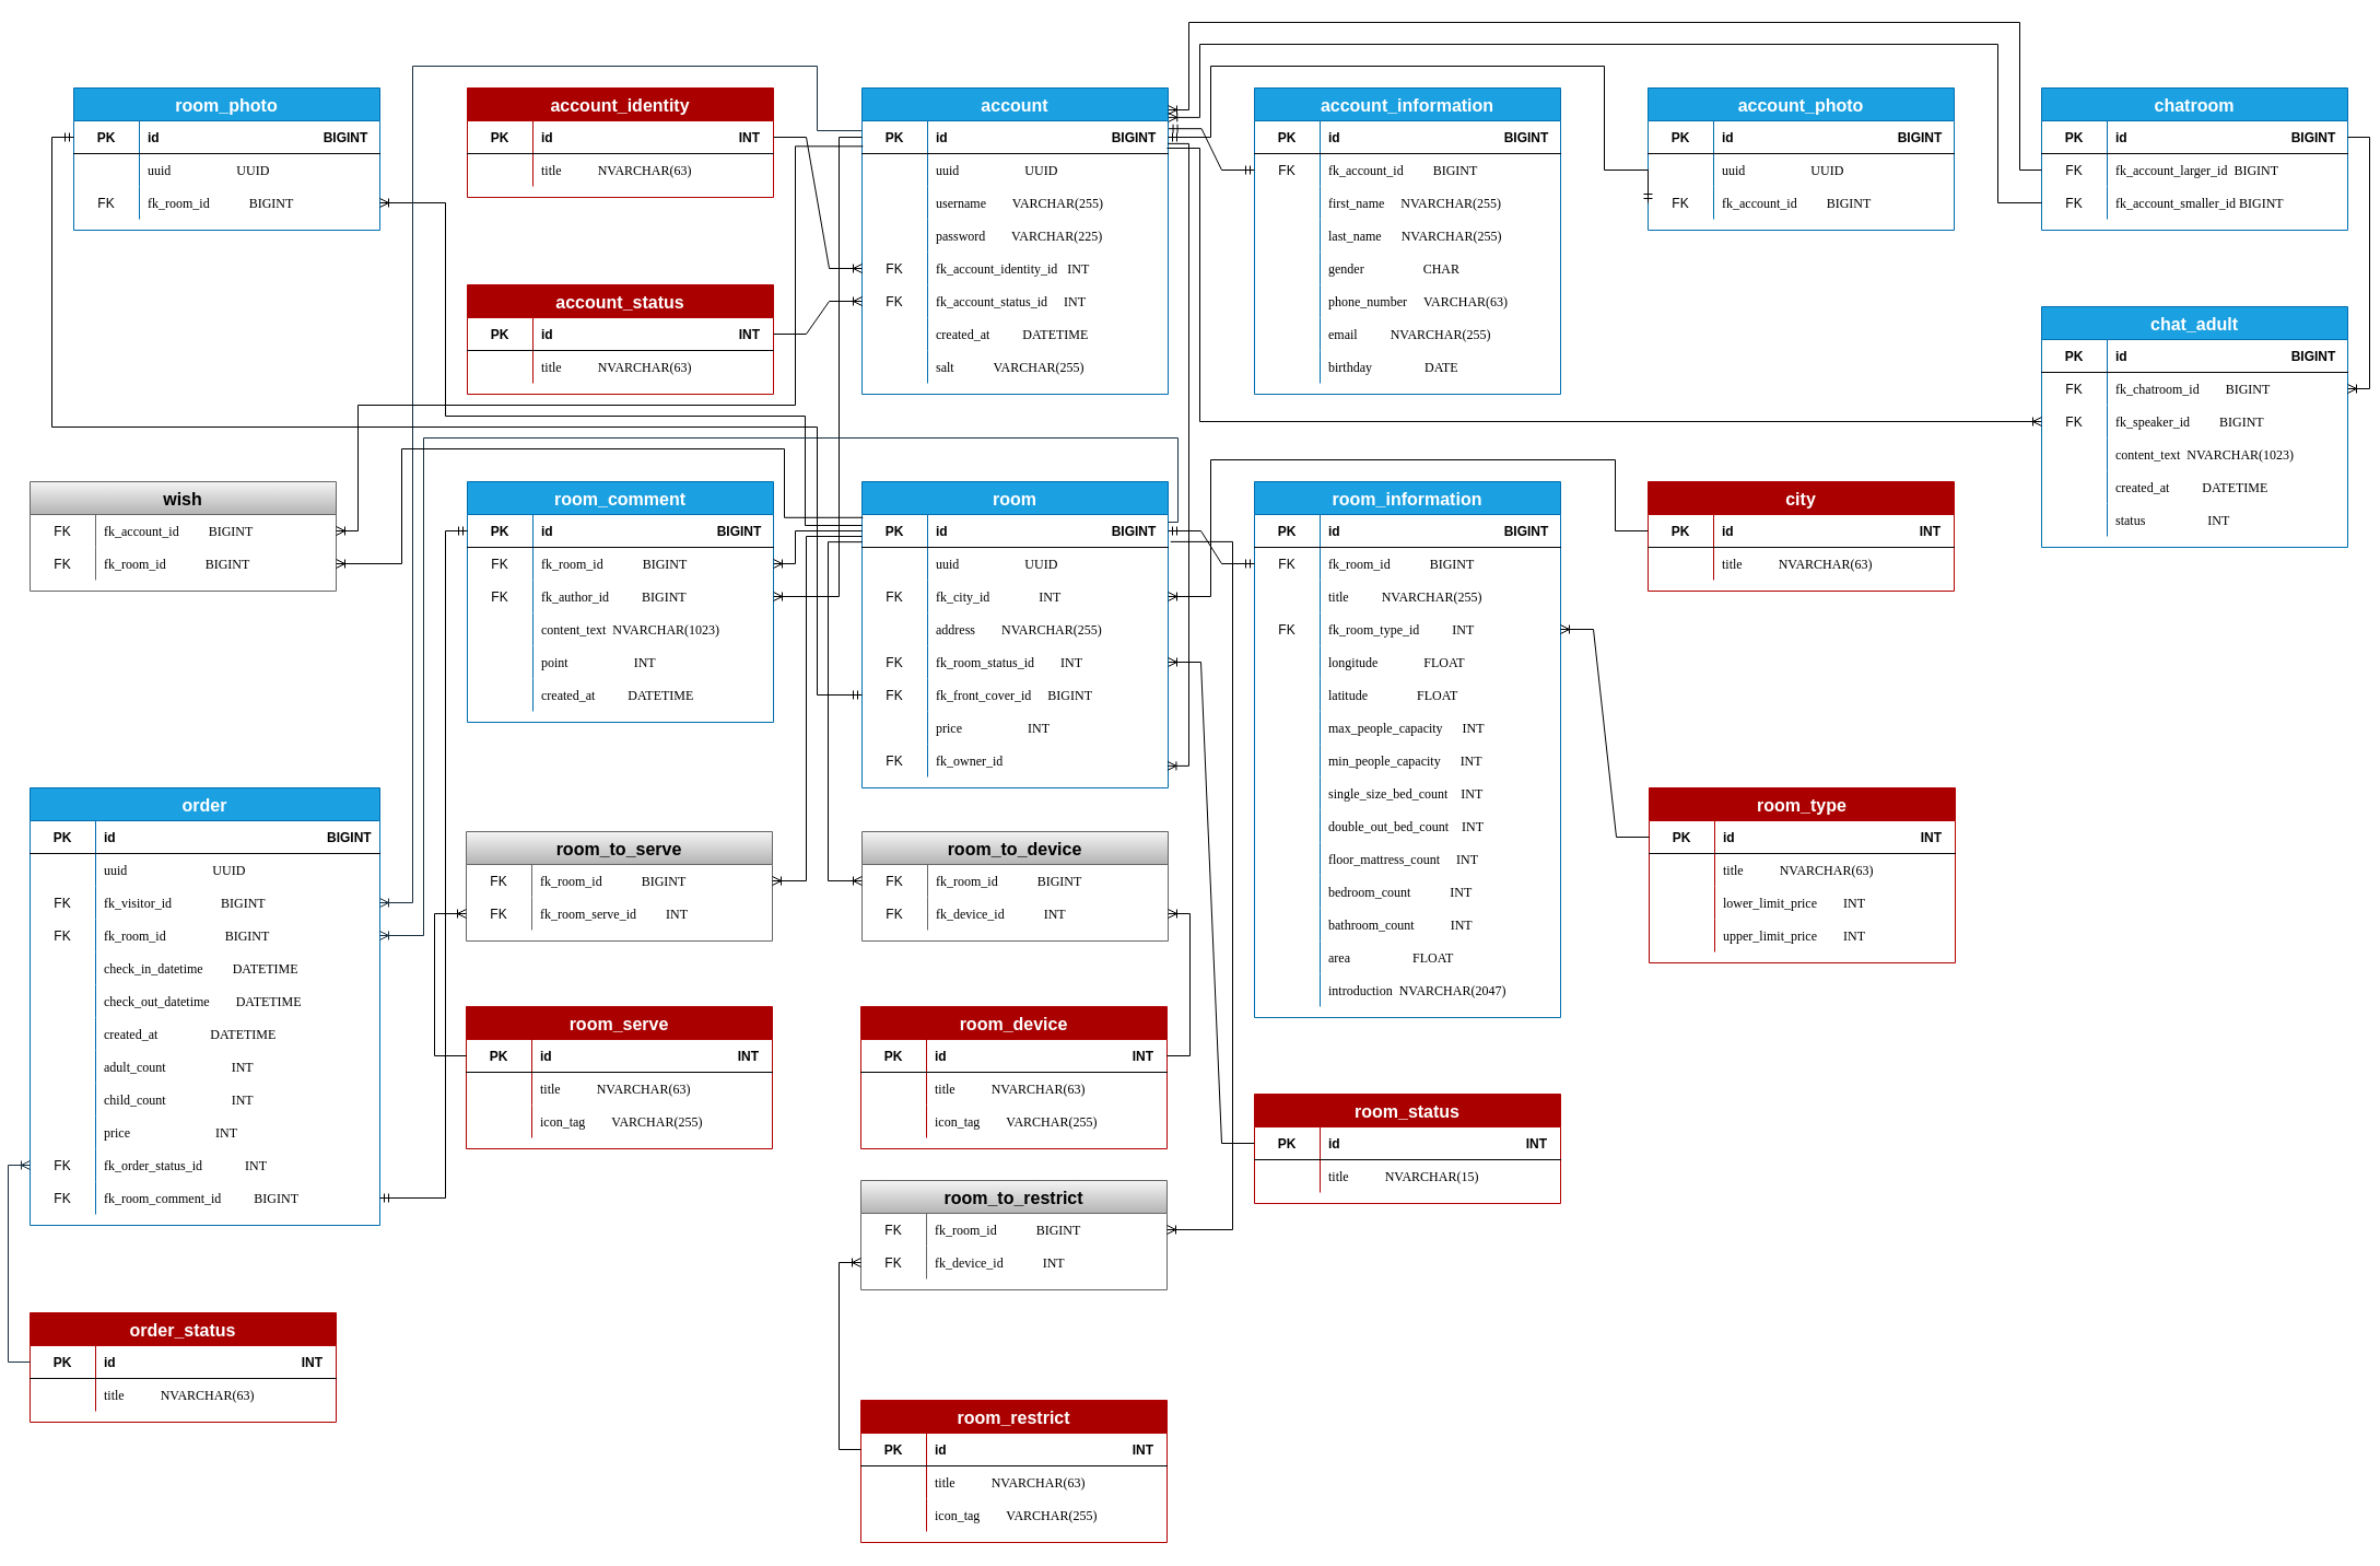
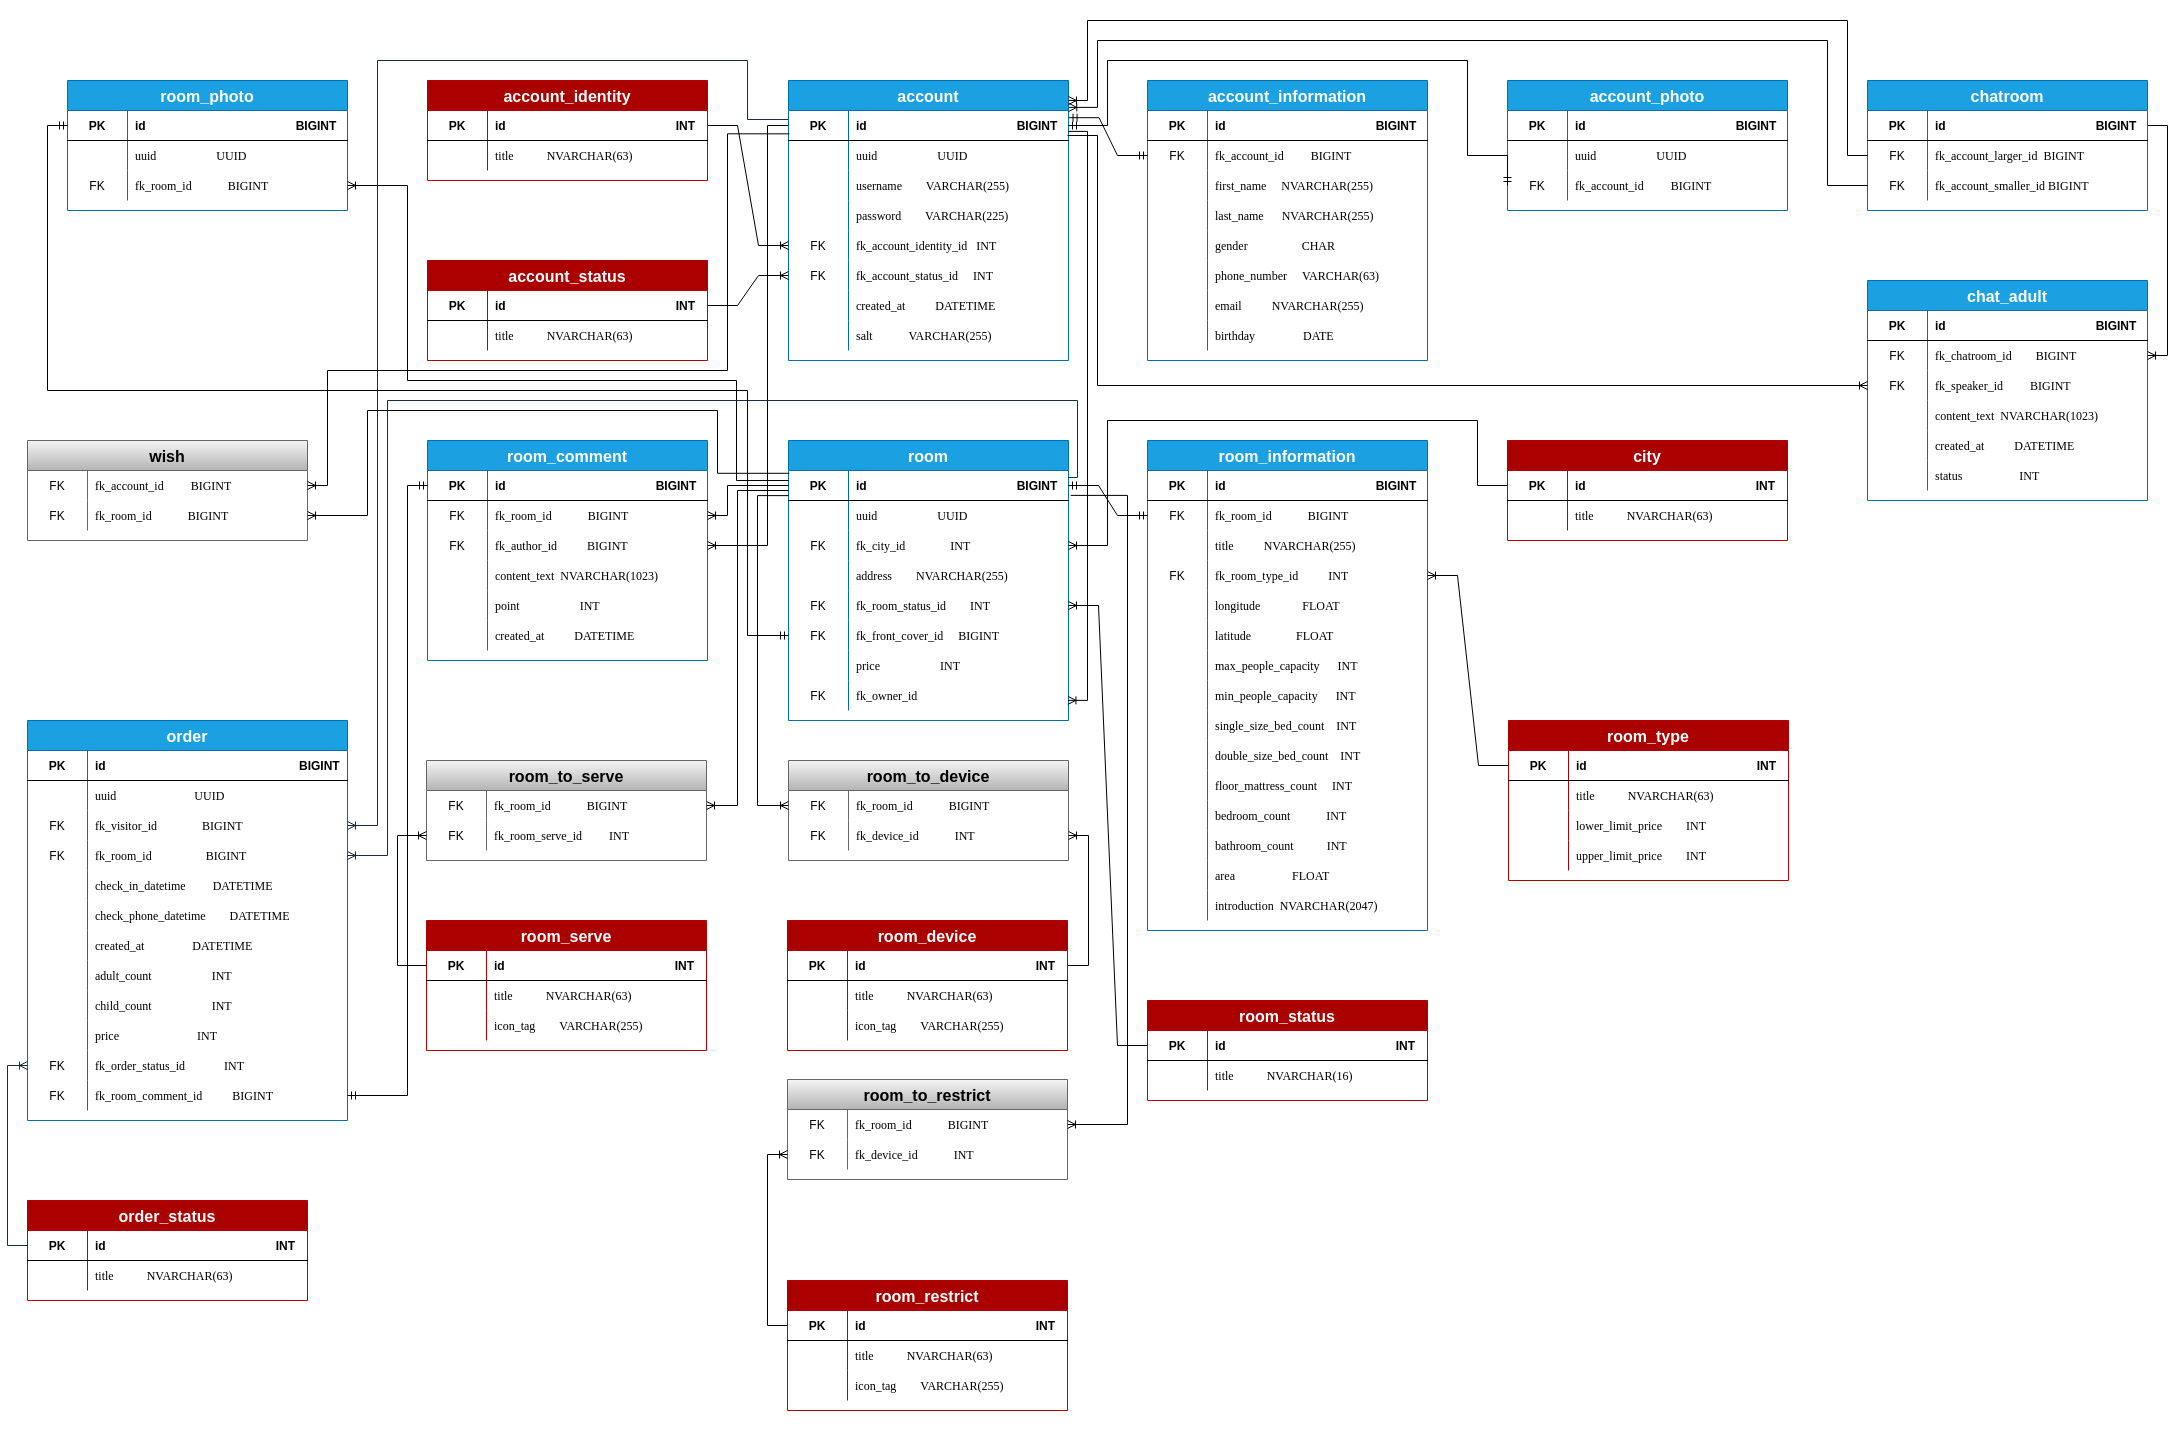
- <mxCell id="121" value="double_out_bed_count    INT" style="shape=partialRectangle;connectable=0;fillColor=none;top=0;left=0;bottom=0;right=0;align=left;spacingLeft=6;overflow=hidden;fontFamily=Lucida Console;" parent="119" vertex="1"><mxGeometry x="60" width="220" height="30" as="geometry"><mxRectangle width="220" height="30" as="alternateBounds" /></mxGeometry></mxCell>
+ <mxCell id="121" value="double_size_bed_count    INT" style="shape=partialRectangle;connectable=0;fillColor=none;top=0;left=0;bottom=0;right=0;align=left;spacingLeft=6;overflow=hidden;fontFamily=Lucida Console;" parent="119" vertex="1"><mxGeometry x="60" width="220" height="30" as="geometry"><mxRectangle width="220" height="30" as="alternateBounds" /></mxGeometry></mxCell>
- <mxCell id="245" value="check_out_datetime        DATETIME" style="shape=partialRectangle;connectable=0;fillColor=none;top=0;left=0;bottom=0;right=0;align=left;spacingLeft=6;overflow=hidden;fontFamily=Lucida Console;" parent="243" vertex="1"><mxGeometry x="60" width="260" height="30" as="geometry"><mxRectangle width="260" height="30" as="alternateBounds" /></mxGeometry></mxCell>
+ <mxCell id="245" value="check_phone_datetime        DATETIME" style="shape=partialRectangle;connectable=0;fillColor=none;top=0;left=0;bottom=0;right=0;align=left;spacingLeft=6;overflow=hidden;fontFamily=Lucida Console;" parent="243" vertex="1"><mxGeometry x="60" width="260" height="30" as="geometry"><mxRectangle width="260" height="30" as="alternateBounds" /></mxGeometry></mxCell>
- <mxCell id="143" value="title           NVARCHAR(15)" style="shape=partialRectangle;connectable=0;fillColor=none;top=0;left=0;bottom=0;right=0;align=left;spacingLeft=6;overflow=hidden;fontFamily=Lucida Console;" parent="141" vertex="1"><mxGeometry x="60" width="220" height="30" as="geometry"><mxRectangle width="220" height="30" as="alternateBounds" /></mxGeometry></mxCell>
+ <mxCell id="143" value="title           NVARCHAR(16)" style="shape=partialRectangle;connectable=0;fillColor=none;top=0;left=0;bottom=0;right=0;align=left;spacingLeft=6;overflow=hidden;fontFamily=Lucida Console;" parent="141" vertex="1"><mxGeometry x="60" width="220" height="30" as="geometry"><mxRectangle width="220" height="30" as="alternateBounds" /></mxGeometry></mxCell>
